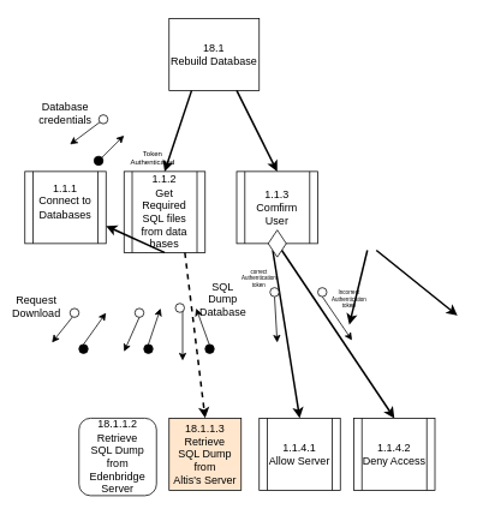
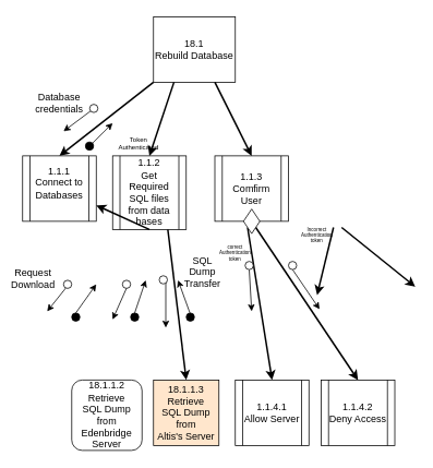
+ <mxCell id="16" value="" style="endArrow=classic;html=1;exitX=0;exitY=1;exitDx=0;exitDy=0;entryX=0.5;entryY=0;entryDx=0;entryDy=0;strokeWidth=2;" parent="1" source="2" target="3" edge="1"><mxGeometry width="50" height="50" relative="1" as="geometry"><mxPoint x="32" y="40" as="sourcePoint" /><mxPoint x="142" y="162.5" as="targetPoint" /></mxGeometry></mxCell>
- <mxCell id="24" value="&lt;div&gt;SQL Dump &lt;br&gt;&lt;/div&gt;&lt;div&gt;Database&lt;br&gt;&lt;/div&gt;" style="text;html=1;strokeColor=none;fillColor=none;align=center;verticalAlign=middle;whiteSpace=wrap;rounded=0;" vertex="1" parent="1"><mxGeometry x="227" y="322" width="40" height="20" as="geometry" /></mxCell>
+ <mxCell id="24" value="&lt;div&gt;SQL Dump &lt;br&gt;&lt;/div&gt;&lt;div&gt;Transfer&lt;br&gt;&lt;/div&gt;" style="text;html=1;strokeColor=none;fillColor=none;align=center;verticalAlign=middle;whiteSpace=wrap;rounded=0;" vertex="1" parent="1"><mxGeometry x="227" y="322" width="40" height="20" as="geometry" /></mxCell>
- <mxCell id="44" value="&lt;div style=&quot;font-size: 6px;&quot;&gt;Incorrect&lt;/div&gt;&lt;div style=&quot;font-size: 6px;&quot;&gt;Authentication token&lt;br style=&quot;font-size: 6px;&quot;&gt; &lt;/div&gt;" style="text;html=1;strokeColor=none;fillColor=none;align=center;verticalAlign=middle;whiteSpace=wrap;rounded=0;fontSize=6;" vertex="1" parent="1"><mxGeometry x="367" y="322" width="40" height="20" as="geometry" /></mxCell>
+ <mxCell id="44" value="&lt;div style=&quot;font-size: 6px;&quot;&gt;Incorrect&lt;/div&gt;&lt;div style=&quot;font-size: 6px;&quot;&gt;Authentication token&lt;br style=&quot;font-size: 6px;&quot;&gt; &lt;/div&gt;" style="text;html=1;strokeColor=none;fillColor=none;align=center;verticalAlign=middle;whiteSpace=wrap;rounded=0;fontSize=6;" vertex="1" parent="1"><mxGeometry x="367" y="277" width="40" height="20" as="geometry" /></mxCell>
- <mxCell id="21" value="" style="endArrow=classic;html=1;exitX=0.75;exitY=1;exitDx=0;exitDy=0;entryX=0.5;entryY=0;entryDx=0;entryDy=0;strokeWidth=2;dashed=1;" parent="1" source="4" target="19" edge="1"><mxGeometry width="50" height="50" relative="1" as="geometry"><mxPoint x="182" y="350" as="sourcePoint" /><mxPoint x="157" y="440" as="targetPoint" /></mxGeometry></mxCell>
+ <mxCell id="21" value="" style="endArrow=classic;html=1;exitX=0.75;exitY=1;exitDx=0;exitDy=0;entryX=0.5;entryY=0;entryDx=0;entryDy=0;strokeWidth=2;" parent="1" source="4" target="19" edge="1"><mxGeometry width="50" height="50" relative="1" as="geometry"><mxPoint x="182" y="350" as="sourcePoint" /><mxPoint x="157" y="440" as="targetPoint" /></mxGeometry></mxCell>
